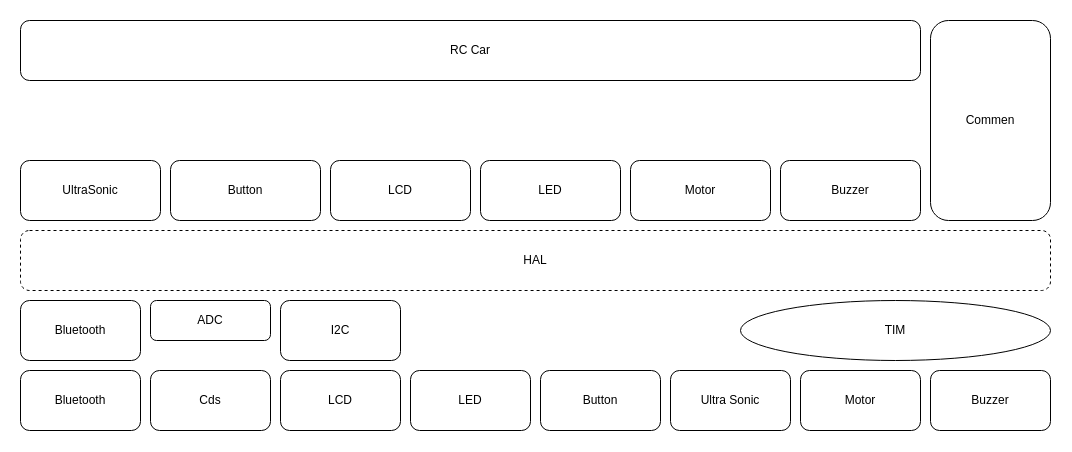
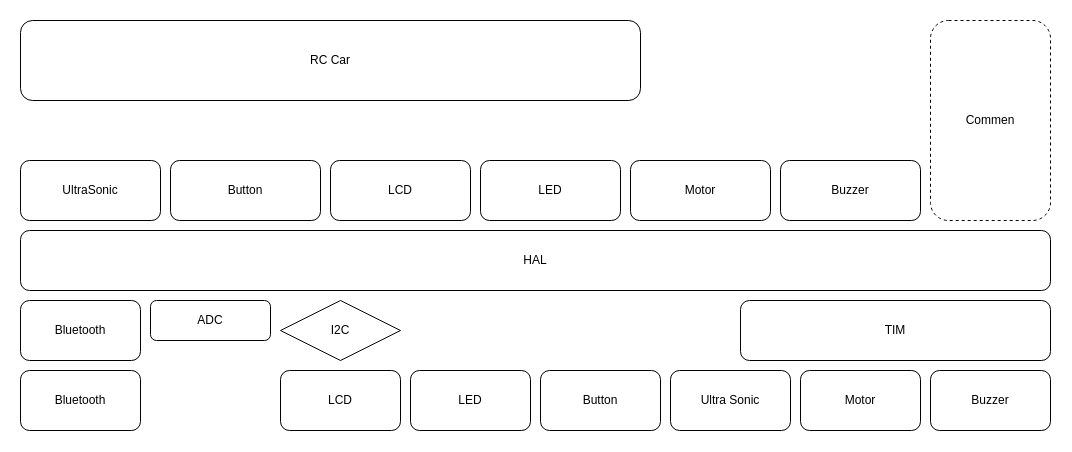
- <mxCell id="22" value="RC Car" style="rounded=1;whiteSpace=wrap;html=1;" vertex="1" parent="1"><mxGeometry x="20" y="20" width="900" height="60" as="geometry" /></mxCell>
+ <mxCell id="22" value="RC Car" style="rounded=1;whiteSpace=wrap;html=1;" vertex="1" parent="1"><mxGeometry x="20" y="20" width="620" height="80" as="geometry" /></mxCell>
- <mxCell id="2" value="Commen" style="rounded=1;whiteSpace=wrap;html=1;" vertex="1" parent="1"><mxGeometry x="930" y="20" width="120" height="200" as="geometry" /></mxCell>
+ <mxCell id="2" value="Commen" style="rounded=1;whiteSpace=wrap;html=1;dashed=1;" vertex="1" parent="1"><mxGeometry x="930" y="20" width="120" height="200" as="geometry" /></mxCell>
- <mxCell id="15" value="HAL" style="rounded=1;whiteSpace=wrap;html=1;dashed=1;" vertex="1" parent="1"><mxGeometry x="20" y="230" width="1030" height="60" as="geometry" /></mxCell>
+ <mxCell id="15" value="HAL" style="rounded=1;whiteSpace=wrap;html=1;" vertex="1" parent="1"><mxGeometry x="20" y="230" width="1030" height="60" as="geometry" /></mxCell>
- <mxCell id="13" value="I2C" style="rounded=1;whiteSpace=wrap;html=1;" vertex="1" parent="1"><mxGeometry x="280" y="300" width="120" height="60" as="geometry" /></mxCell>
+ <mxCell id="13" value="I2C" style="rhombus;whiteSpace=wrap;html=1;" vertex="1" parent="1"><mxGeometry x="280" y="300" width="120" height="60" as="geometry" /></mxCell>
- <mxCell id="14" value="TIM" style="ellipse;whiteSpace=wrap;html=1;" vertex="1" parent="1"><mxGeometry x="740" y="300" width="310" height="60" as="geometry" /></mxCell>
+ <mxCell id="14" value="TIM" style="rounded=1;whiteSpace=wrap;html=1;" vertex="1" parent="1"><mxGeometry x="740" y="300" width="310" height="60" as="geometry" /></mxCell>
- <mxCell id="4" value="Cds" style="rounded=1;whiteSpace=wrap;html=1;" vertex="1" parent="1"><mxGeometry x="150" y="370" width="120" height="60" as="geometry" /></mxCell>
